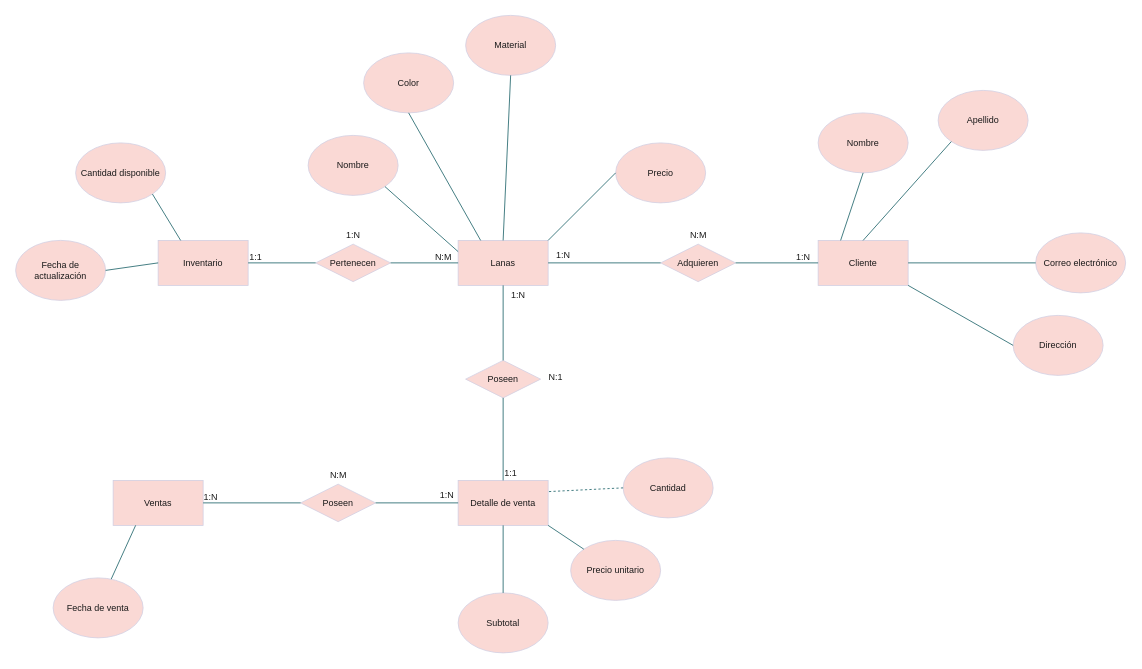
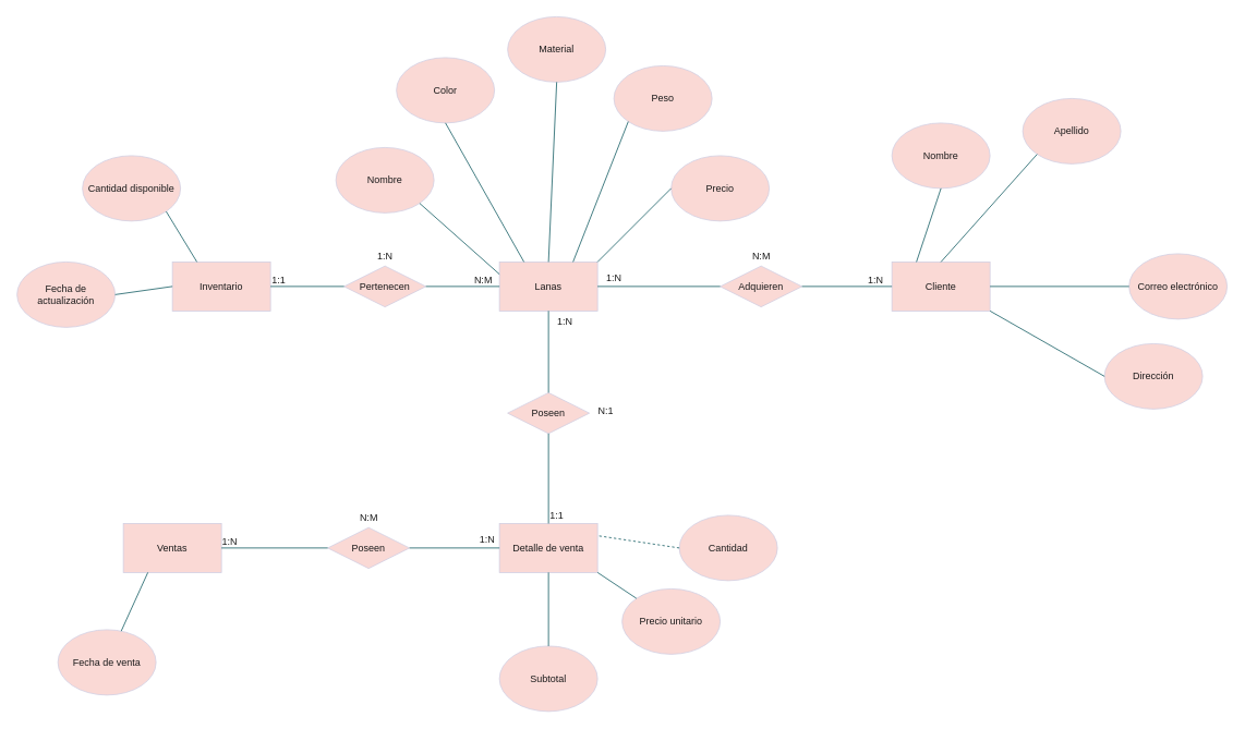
+ <mxCell id="10" value="Peso" style="ellipse;whiteSpace=wrap;html=1;labelBackgroundColor=none;fillColor=#FAD9D5;strokeColor=#D0CEE2;fontColor=#1A1A1A;" vertex="1" parent="1"><mxGeometry x="750" y="80" width="120" height="80" as="geometry" /></mxCell>
+ <mxCell id="25" value="" style="endArrow=none;html=1;rounded=0;entryX=0;entryY=1;entryDx=0;entryDy=0;exitX=0.75;exitY=0;exitDx=0;exitDy=0;labelBackgroundColor=none;strokeColor=#09555B;fontColor=default;" edge="1" parent="1" source="2" target="10"><mxGeometry width="50" height="50" relative="1" as="geometry"><mxPoint x="720" y="360" as="sourcePoint" /><mxPoint x="770" y="310" as="targetPoint" /></mxGeometry></mxCell>
- <mxCell id="19" value="Cantidad" style="ellipse;whiteSpace=wrap;html=1;labelBackgroundColor=none;fillColor=#FAD9D5;strokeColor=#D0CEE2;fontColor=#1A1A1A;" vertex="1" parent="1"><mxGeometry x="830" y="610" width="120" height="80" as="geometry" /></mxCell>
+ <mxCell id="19" value="Cantidad" style="ellipse;whiteSpace=wrap;html=1;labelBackgroundColor=none;fillColor=#FAD9D5;strokeColor=#D0CEE2;fontColor=#1A1A1A;" vertex="1" parent="1"><mxGeometry x="830" y="630" width="120" height="80" as="geometry" /></mxCell>
